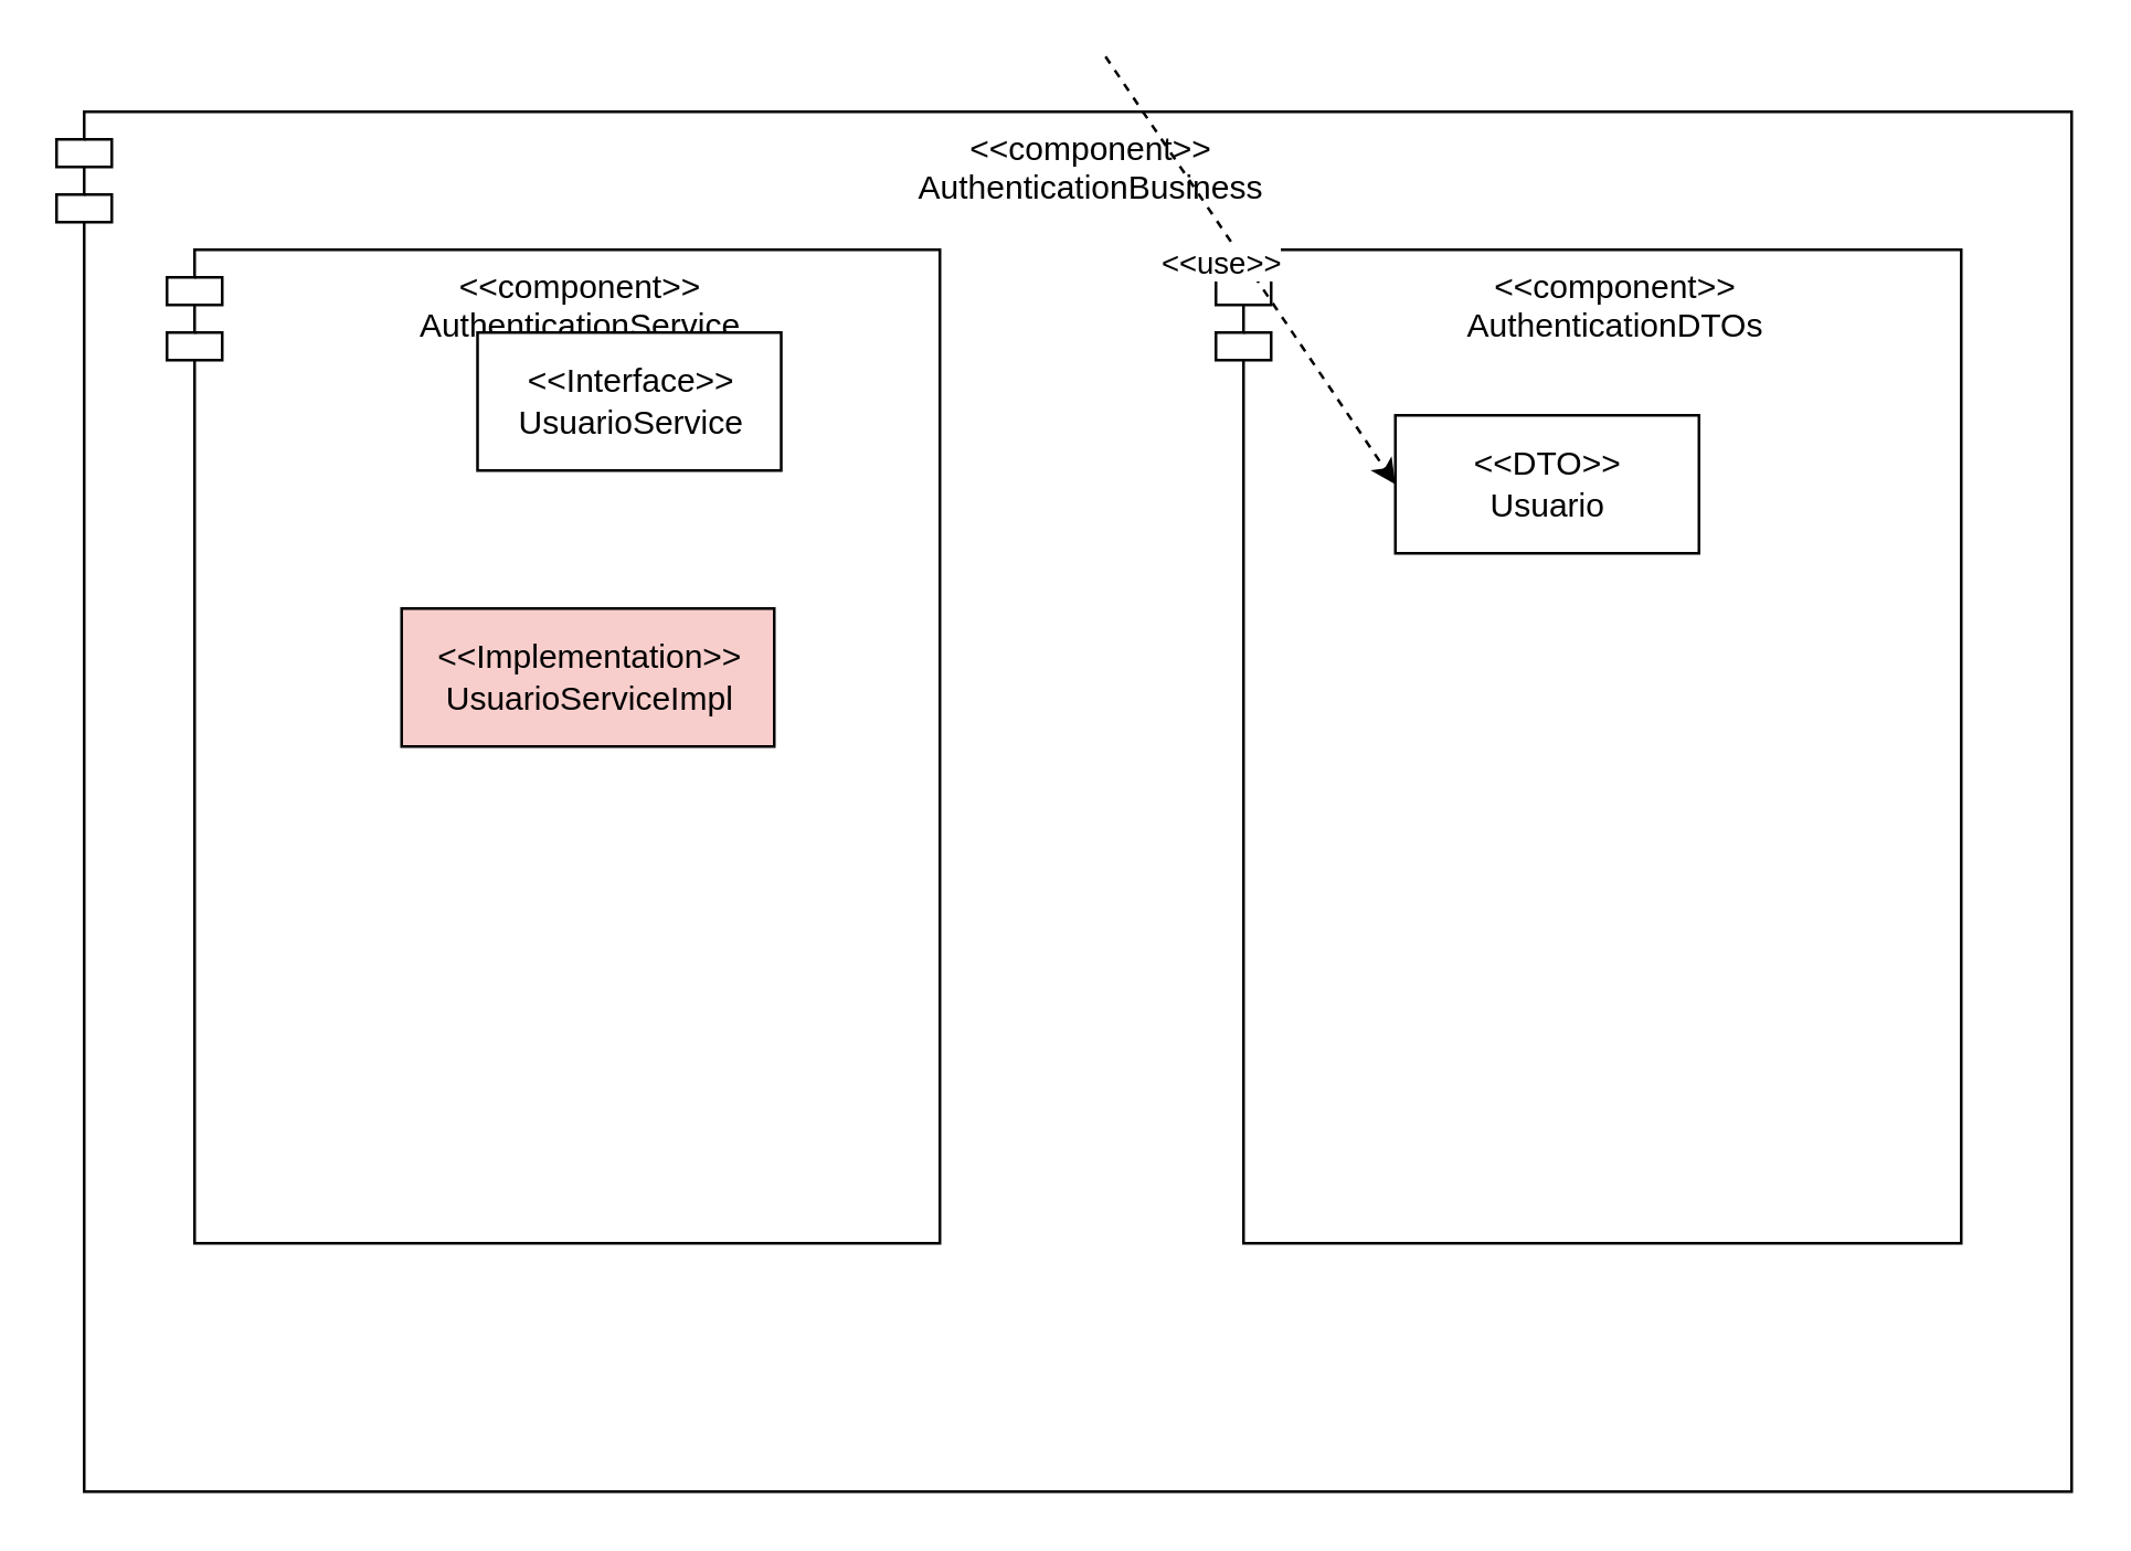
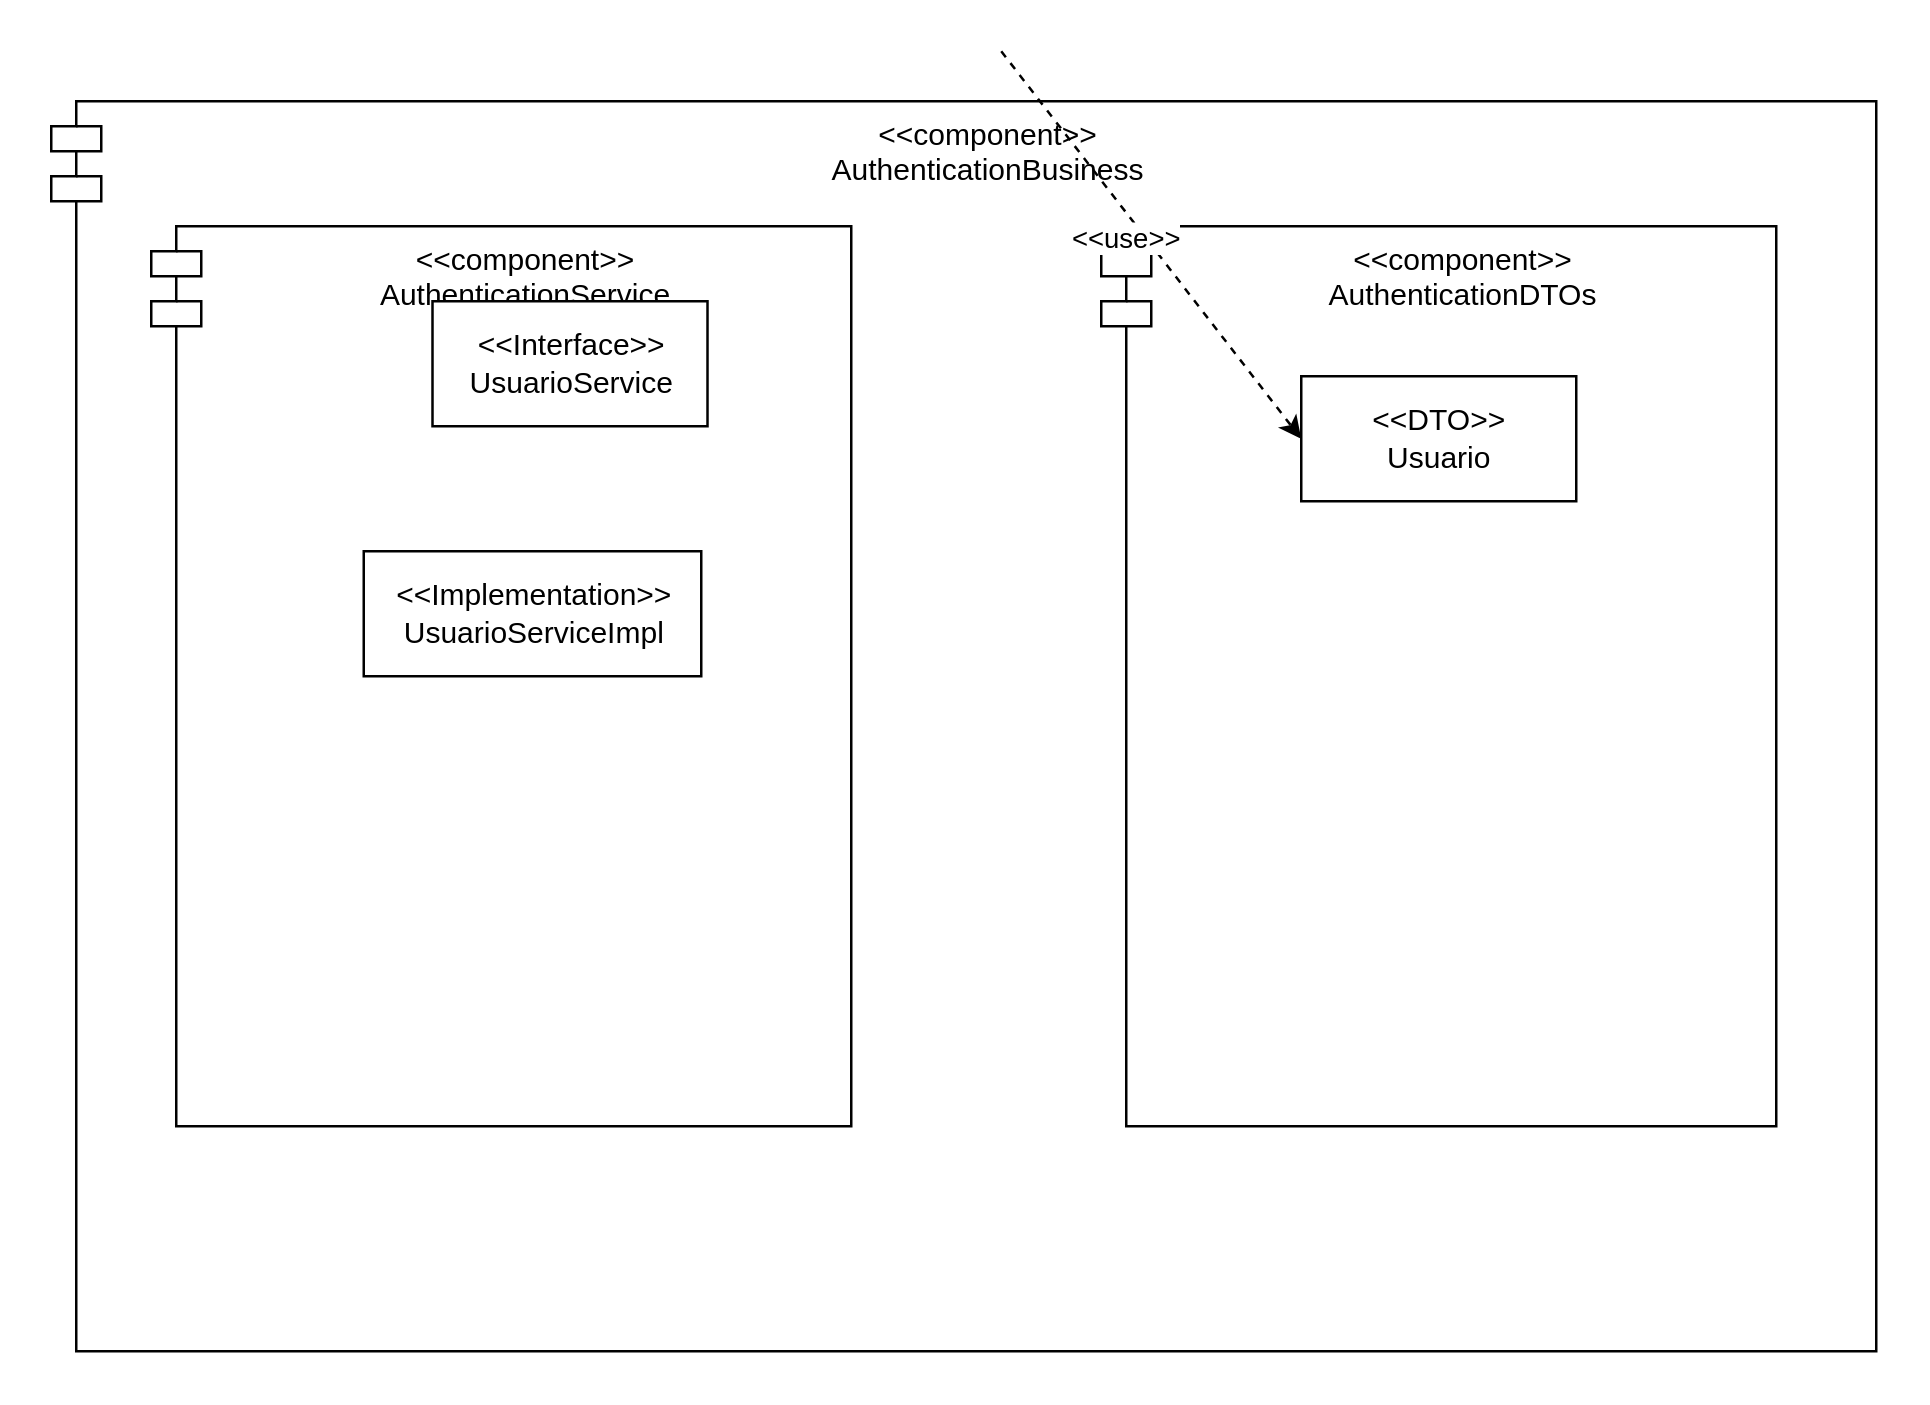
- <mxCell id="5" value="&amp;lt;&amp;lt;DTO&amp;gt;&amp;gt;&lt;br&gt;Usuario" style="html=1;" vertex="1" parent="1"><mxGeometry x="505" y="150" width="110" height="50" as="geometry" /></mxCell>
+ <mxCell id="5" value="&amp;lt;&amp;lt;DTO&amp;gt;&amp;gt;&lt;br&gt;Usuario" style="html=1;" vertex="1" parent="1"><mxGeometry x="520" y="150" width="110" height="50" as="geometry" /></mxCell>
- <mxCell id="7" value="&amp;lt;&amp;lt;Implementation&amp;gt;&amp;gt;&lt;br&gt;UsuarioServiceImpl" style="html=1;fillColor=#f8cecc;" vertex="1" parent="1"><mxGeometry x="145" y="220" width="135" height="50" as="geometry" /></mxCell>
+ <mxCell id="7" value="&amp;lt;&amp;lt;Implementation&amp;gt;&amp;gt;&lt;br&gt;UsuarioServiceImpl" style="html=1;" vertex="1" parent="1"><mxGeometry x="145" y="220" width="135" height="50" as="geometry" /></mxCell>
